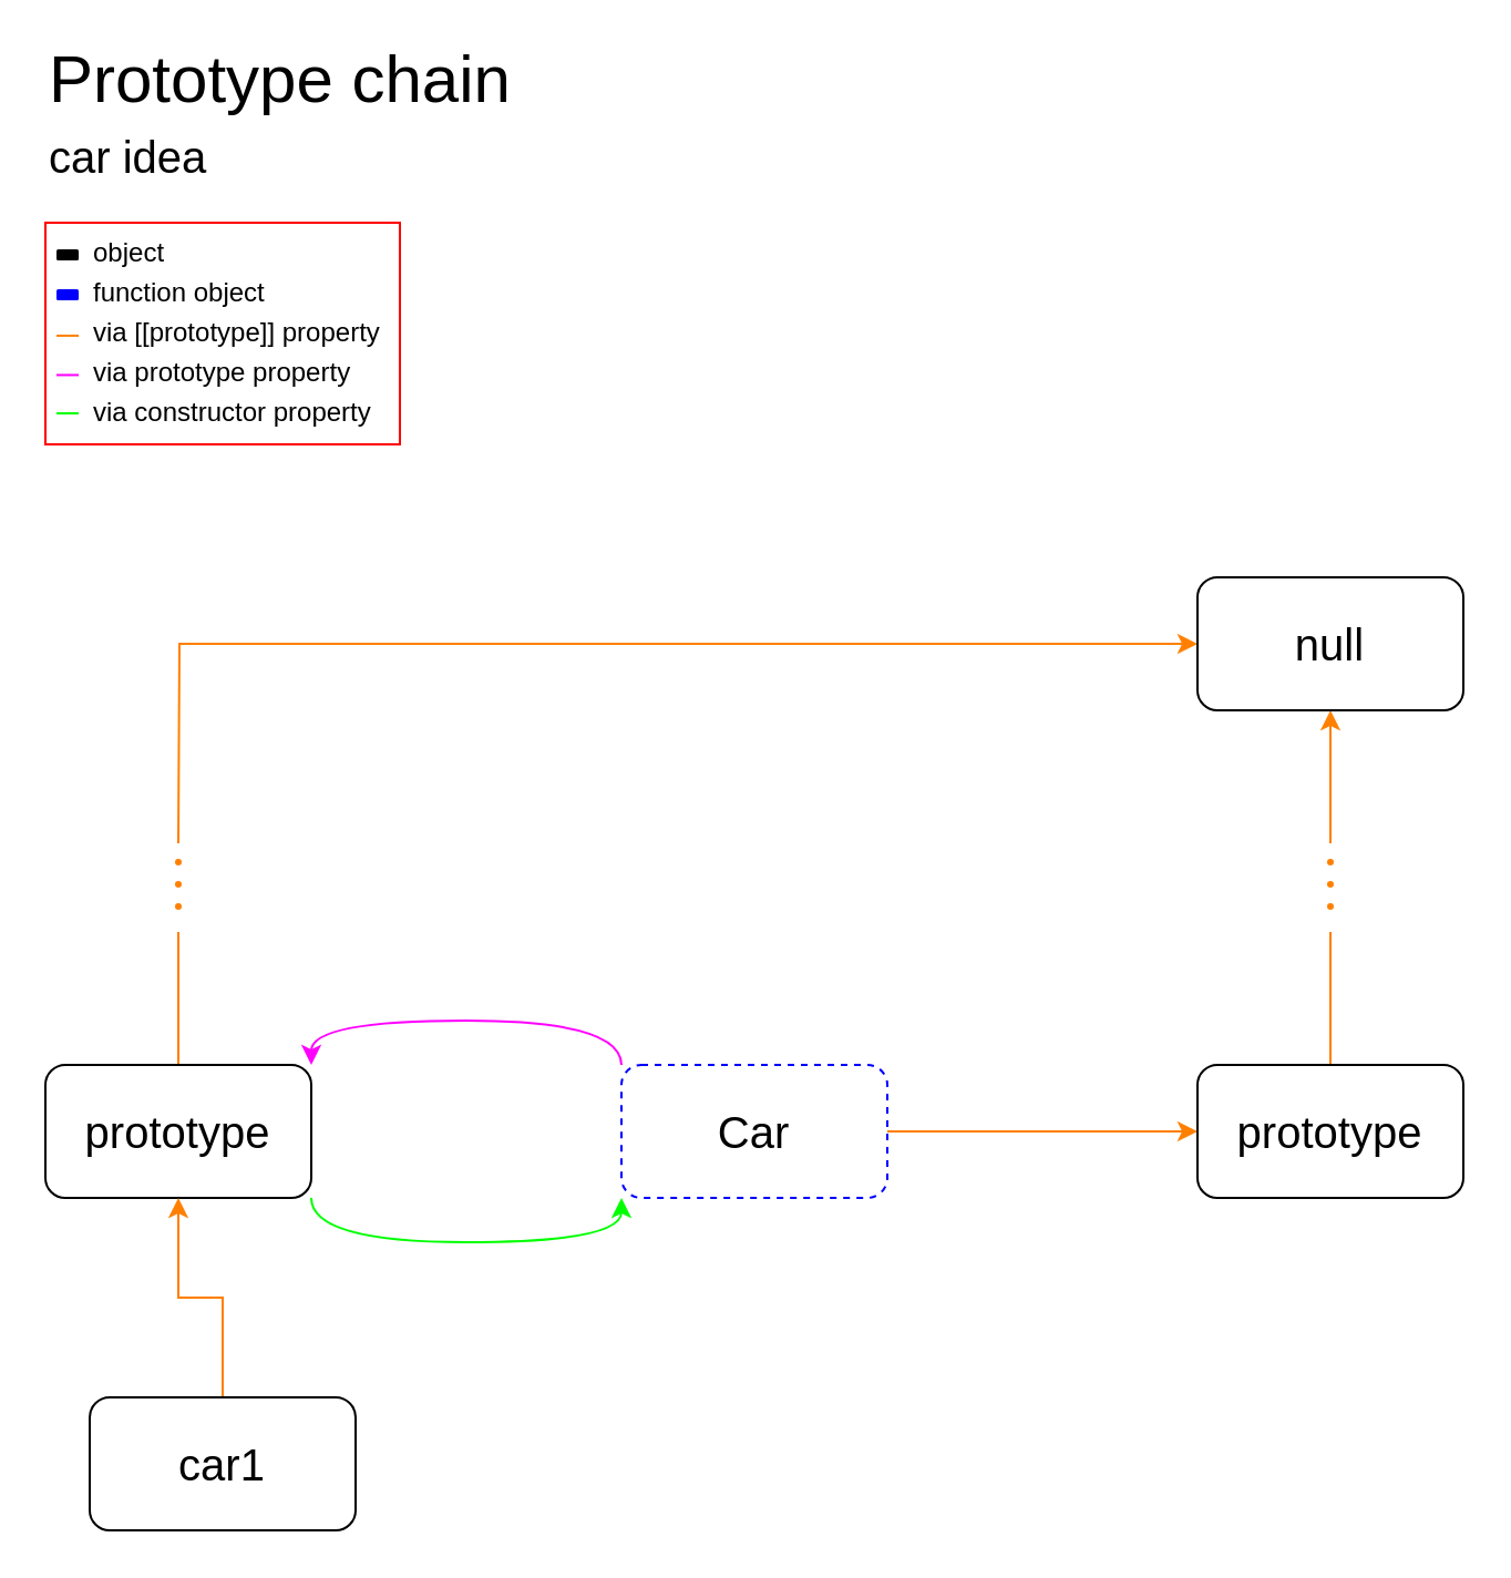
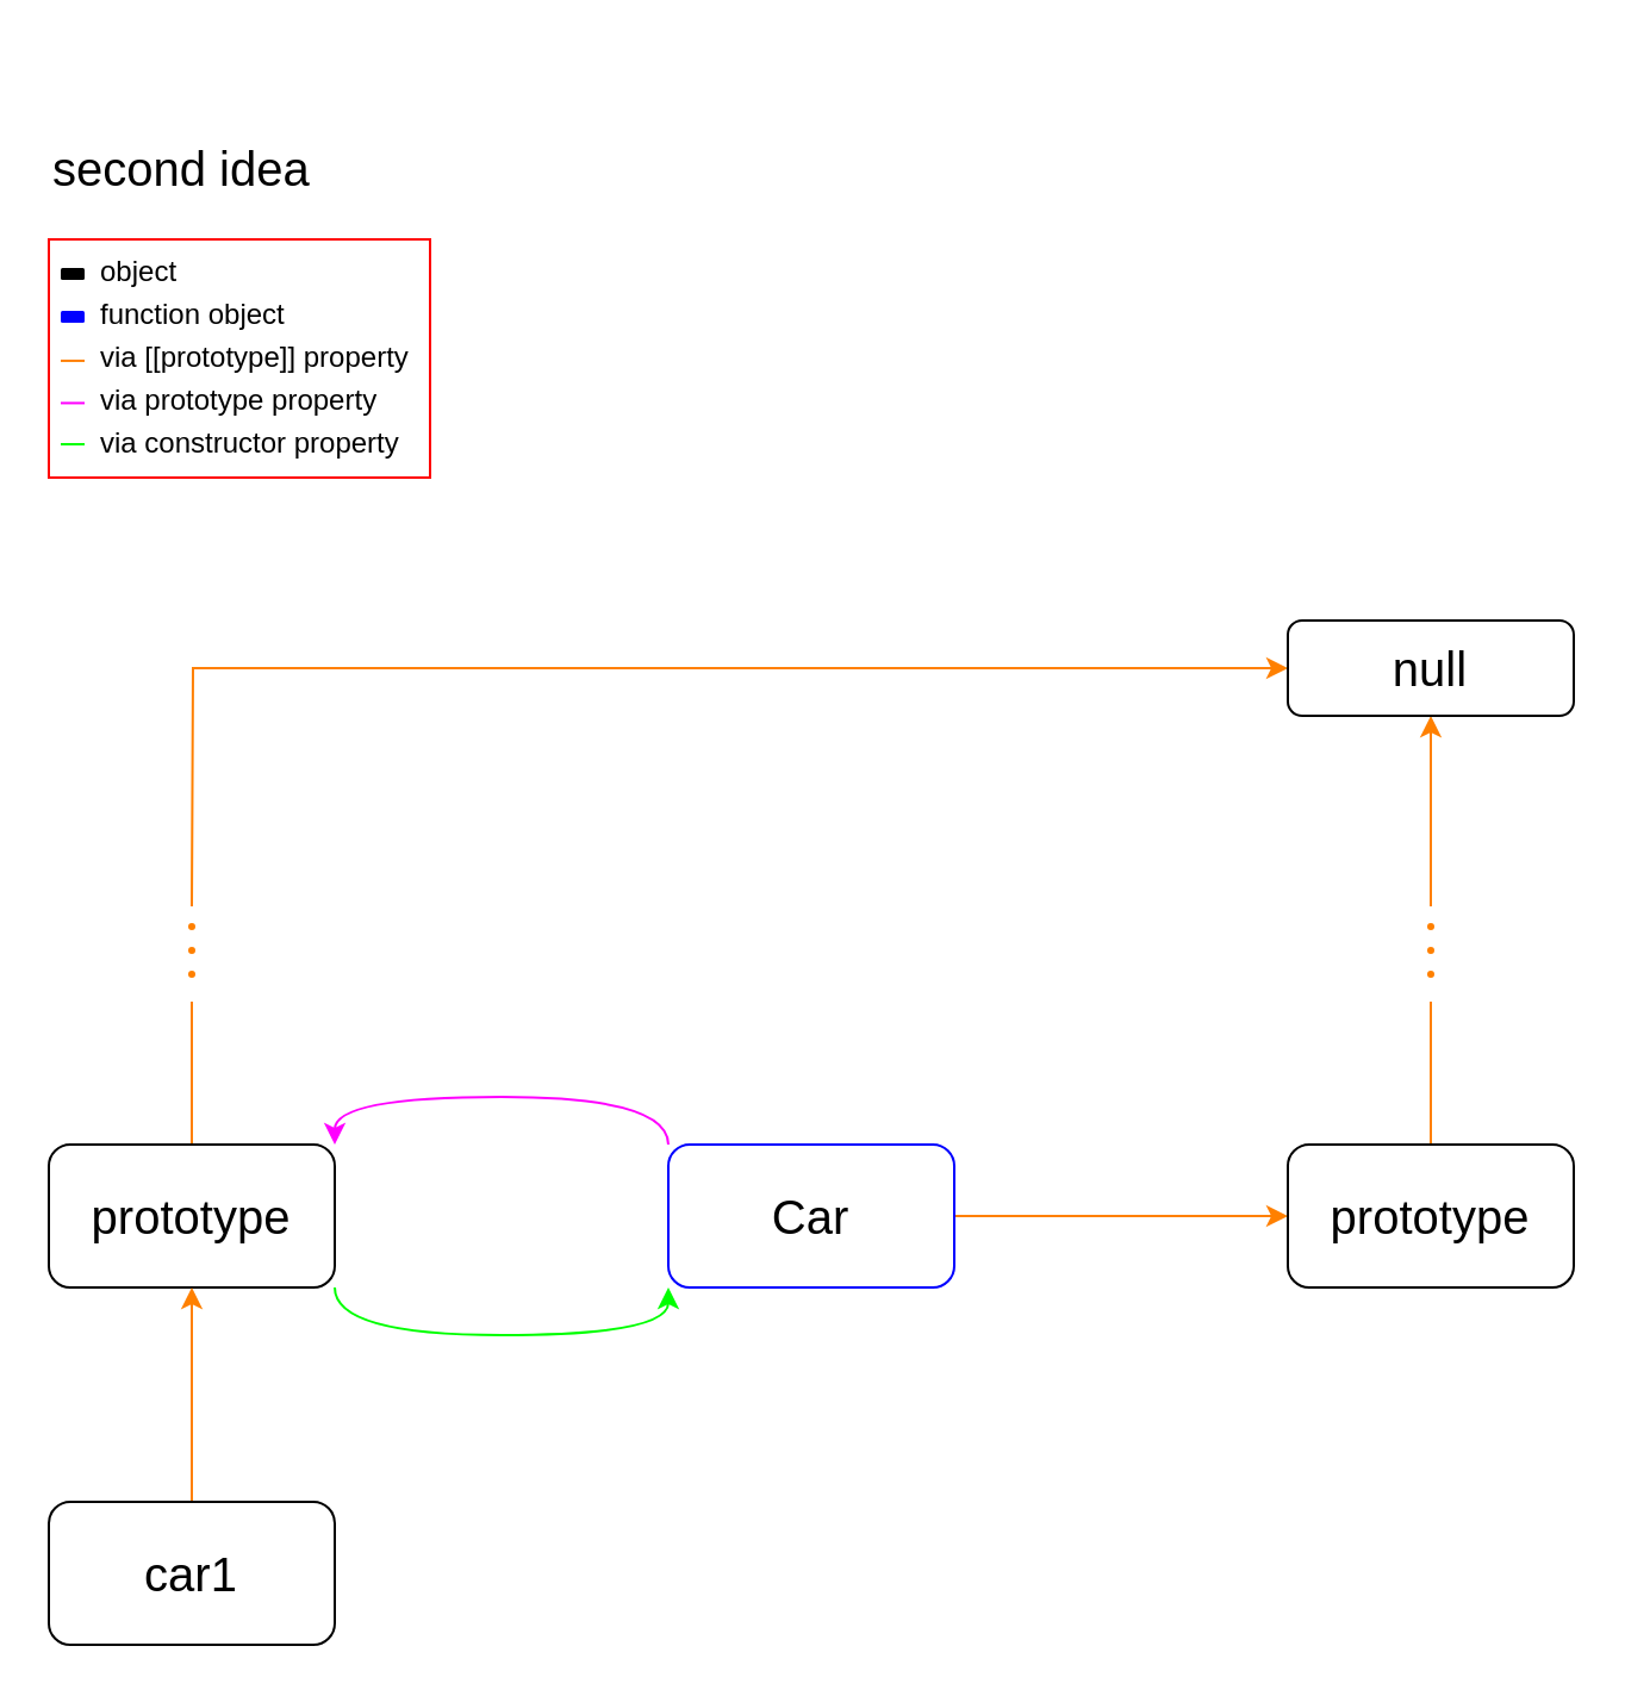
- <mxCell id="13" value="Prototype chain" style="text;html=1;strokeColor=none;fillColor=none;align=left;verticalAlign=middle;whiteSpace=wrap;rounded=0;fontSize=30;" parent="1" vertex="1"><mxGeometry x="20" y="20" width="220" height="30" as="geometry" /></mxCell>
- <mxCell id="14" value="car idea" style="text;html=1;strokeColor=none;fillColor=none;align=left;verticalAlign=middle;whiteSpace=wrap;rounded=0;fontSize=20;" parent="1" vertex="1"><mxGeometry x="20" y="60" width="220" height="20" as="geometry" /></mxCell>
+ <mxCell id="14" value="second idea" style="text;html=1;strokeColor=none;fillColor=none;align=left;verticalAlign=middle;whiteSpace=wrap;rounded=0;fontSize=20;" parent="1" vertex="1"><mxGeometry x="20" y="60" width="220" height="20" as="geometry" /></mxCell>
- <mxCell id="22" value="null" style="rounded=1;whiteSpace=wrap;html=1;fontSize=20;" parent="1" vertex="1"><mxGeometry x="540" y="260" width="120" height="60" as="geometry" /></mxCell>
+ <mxCell id="22" value="null" style="rounded=1;whiteSpace=wrap;html=1;fontSize=20;" parent="1" vertex="1"><mxGeometry x="540" y="260" width="120" height="40" as="geometry" /></mxCell>
- <mxCell id="9" value="Car" style="rounded=1;whiteSpace=wrap;html=1;fontSize=20;strokeColor=#0000FF;dashed=1;" parent="1" vertex="1"><mxGeometry x="280" y="480" width="120" height="60" as="geometry" /></mxCell>
+ <mxCell id="9" value="Car" style="rounded=1;whiteSpace=wrap;html=1;fontSize=20;strokeColor=#0000FF;" parent="1" vertex="1"><mxGeometry x="280" y="480" width="120" height="60" as="geometry" /></mxCell>
- <mxCell id="7" value="car1" style="rounded=1;whiteSpace=wrap;html=1;fontSize=20;" parent="1" vertex="1"><mxGeometry x="40" y="630" width="120" height="60" as="geometry" /></mxCell>
+ <mxCell id="7" value="car1" style="rounded=1;whiteSpace=wrap;html=1;fontSize=20;" parent="1" vertex="1"><mxGeometry x="20" y="630" width="120" height="60" as="geometry" /></mxCell>
